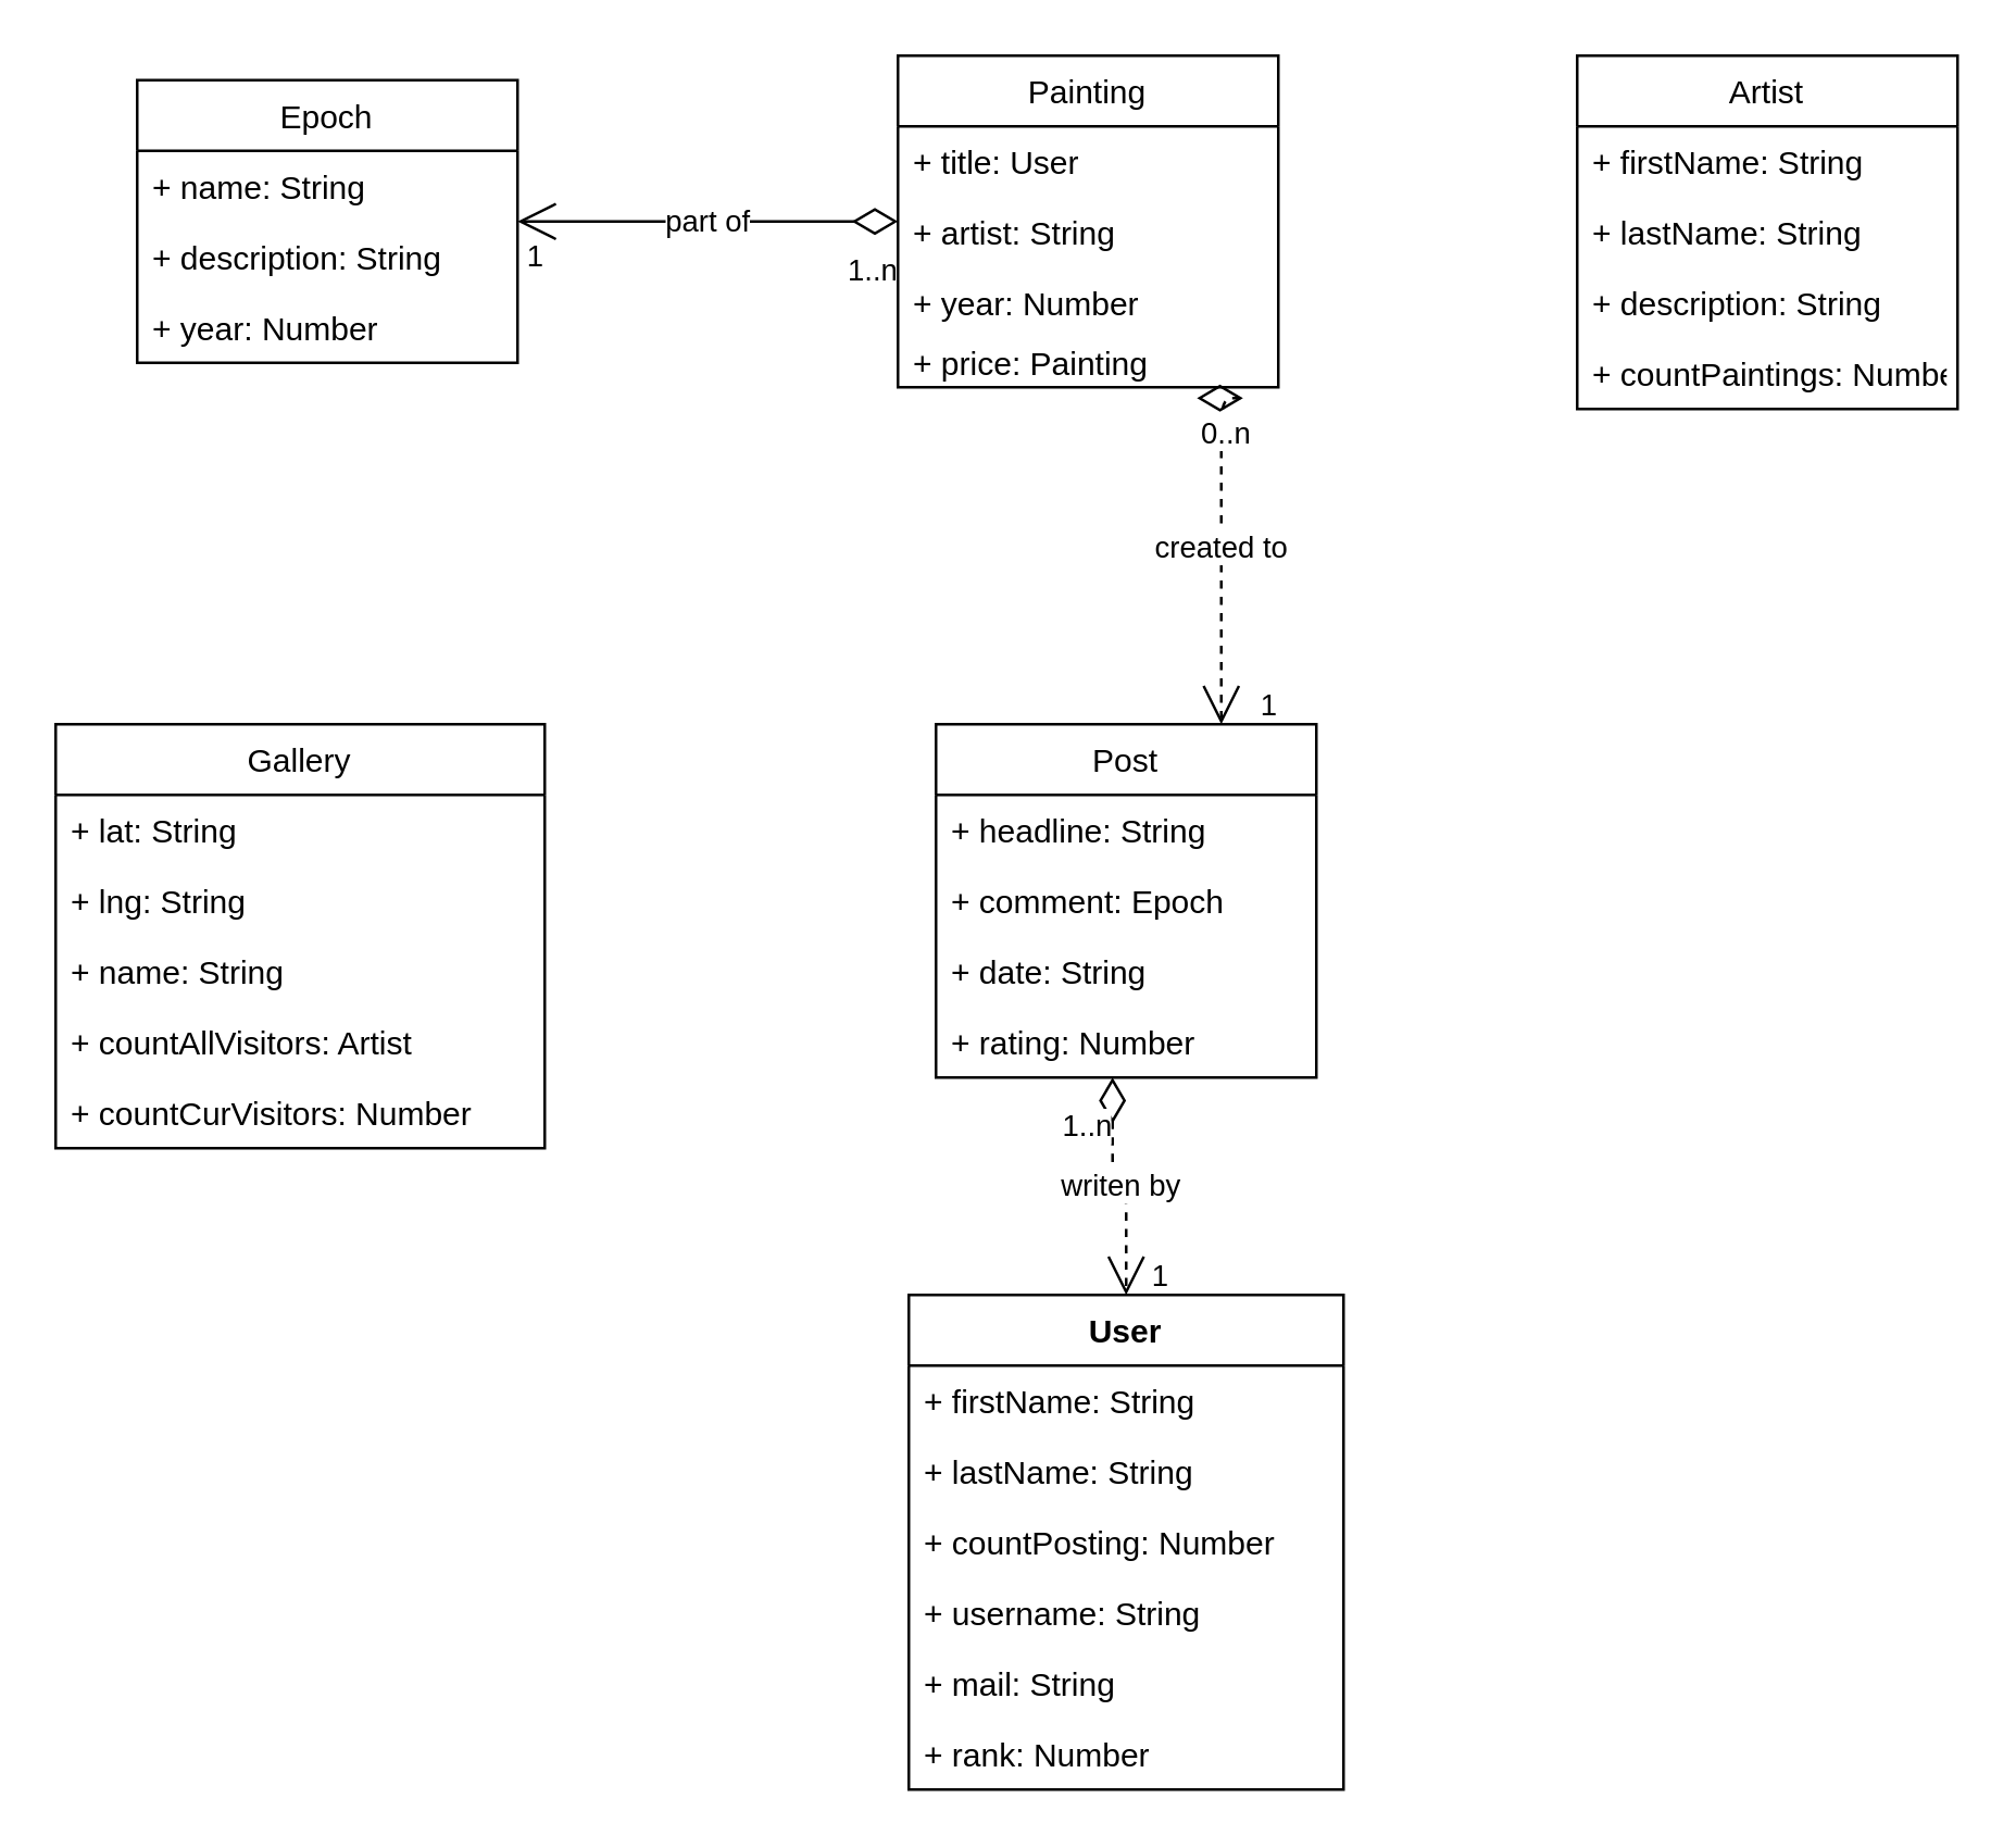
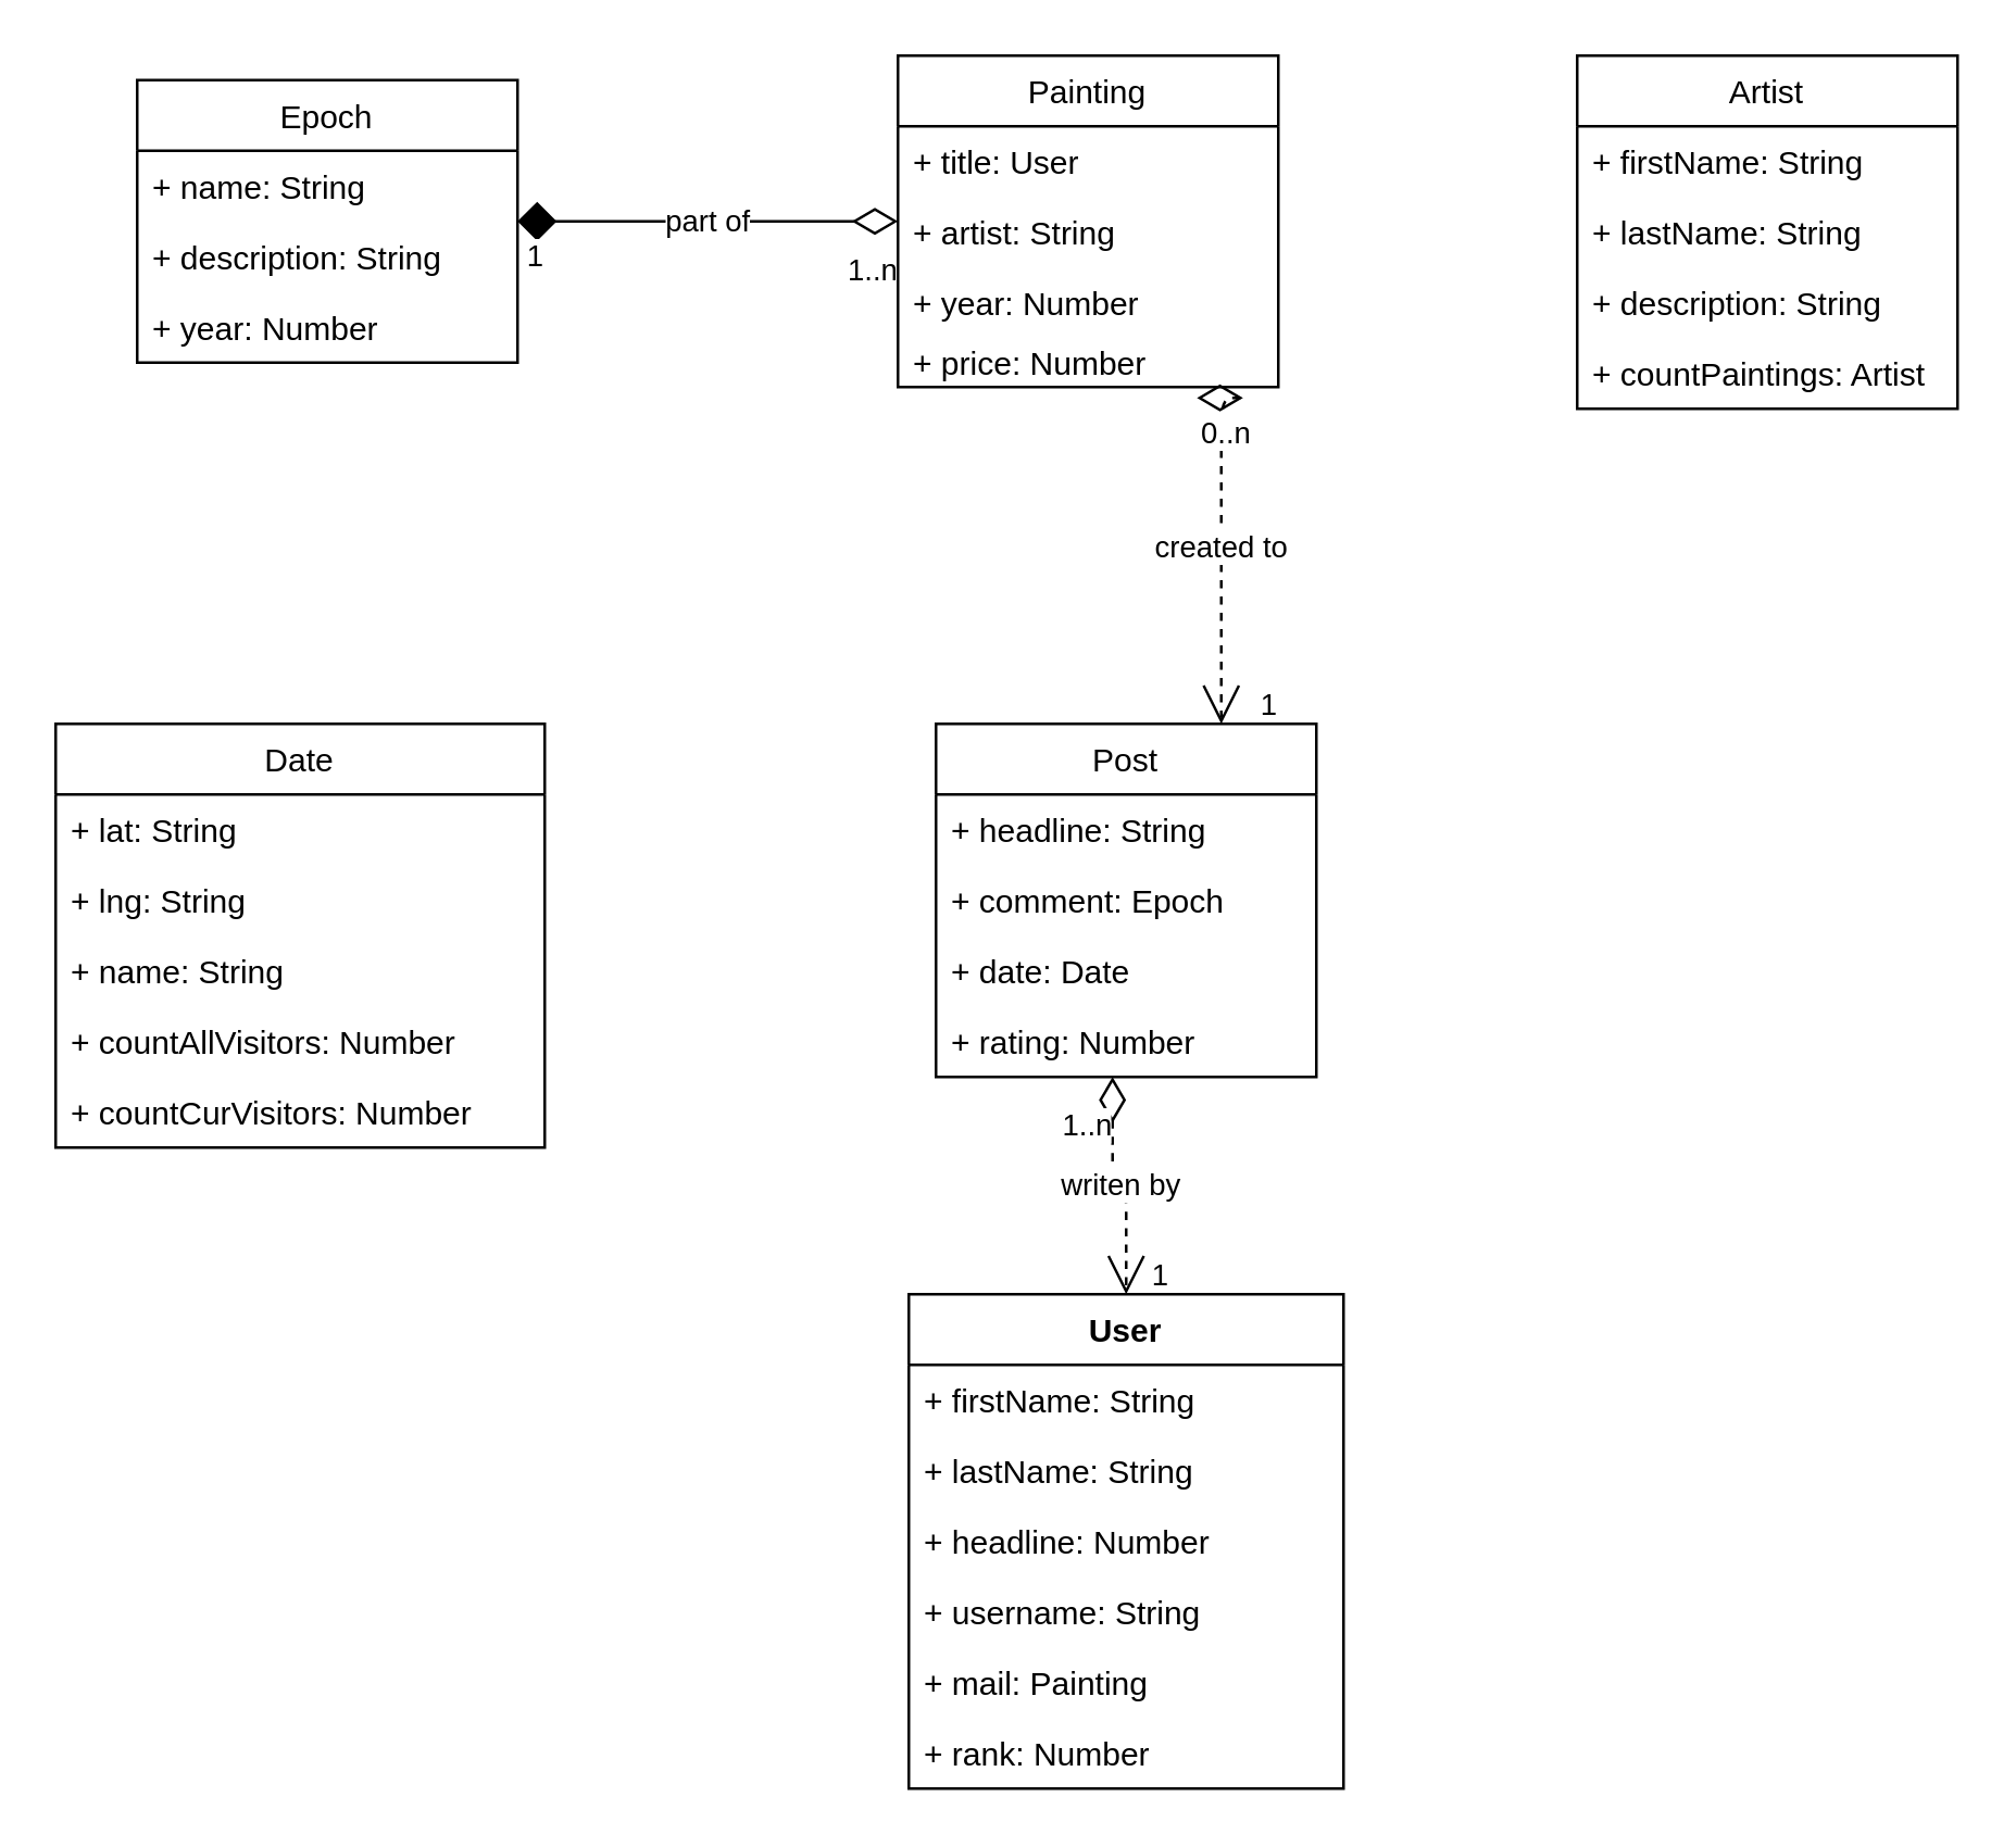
- <mxCell id="34" value="part of" style="endArrow=open;html=1;endSize=12;startArrow=diamondThin;startSize=14;startFill=0;edgeStyle=orthogonalEdgeStyle;" parent="1" source="2" target="7" edge="1"><mxGeometry relative="1" as="geometry"><mxPoint x="300" y="146" as="sourcePoint" /><mxPoint x="460" y="146" as="targetPoint" /><Array as="points"><mxPoint x="260" y="81" /><mxPoint x="260" y="81" /></Array></mxGeometry></mxCell>
+ <mxCell id="34" value="part of" style="endArrow=diamond;html=1;endSize=12;startArrow=diamondThin;startSize=14;startFill=0;edgeStyle=orthogonalEdgeStyle;" parent="1" source="2" target="7" edge="1"><mxGeometry relative="1" as="geometry"><mxPoint x="300" y="146" as="sourcePoint" /><mxPoint x="460" y="146" as="targetPoint" /><Array as="points"><mxPoint x="260" y="81" /><mxPoint x="260" y="81" /></Array></mxGeometry></mxCell>
- <mxCell id="6" value="+ price: Painting&#10;" style="text;strokeColor=none;fillColor=none;align=left;verticalAlign=top;spacingLeft=4;spacingRight=4;overflow=hidden;rotatable=0;points=[[0,0.5],[1,0.5]];portConstraint=eastwest;" parent="2" vertex="1"><mxGeometry y="100" width="140" height="22" as="geometry" /></mxCell>
+ <mxCell id="6" value="+ price: Number&#10;" style="text;strokeColor=none;fillColor=none;align=left;verticalAlign=top;spacingLeft=4;spacingRight=4;overflow=hidden;rotatable=0;points=[[0,0.5],[1,0.5]];portConstraint=eastwest;" parent="2" vertex="1"><mxGeometry y="100" width="140" height="22" as="geometry" /></mxCell>
- <mxCell id="28" value="+ countPaintings: Number" style="text;strokeColor=none;fillColor=none;align=left;verticalAlign=top;spacingLeft=4;spacingRight=4;overflow=hidden;rotatable=0;points=[[0,0.5],[1,0.5]];portConstraint=eastwest;" parent="24" vertex="1"><mxGeometry y="104" width="140" height="26" as="geometry" /></mxCell>
+ <mxCell id="28" value="+ countPaintings: Artist" style="text;strokeColor=none;fillColor=none;align=left;verticalAlign=top;spacingLeft=4;spacingRight=4;overflow=hidden;rotatable=0;points=[[0,0.5],[1,0.5]];portConstraint=eastwest;" parent="24" vertex="1"><mxGeometry y="104" width="140" height="26" as="geometry" /></mxCell>
- <mxCell id="11" value="Gallery" style="swimlane;fontStyle=0;childLayout=stackLayout;horizontal=1;startSize=26;fillColor=default;horizontalStack=0;resizeParent=1;resizeParentMax=0;resizeLast=0;collapsible=1;marginBottom=0;" parent="1" vertex="1"><mxGeometry x="20" y="266" width="180" height="156" as="geometry" /></mxCell>
+ <mxCell id="11" value="Date" style="swimlane;fontStyle=0;childLayout=stackLayout;horizontal=1;startSize=26;fillColor=default;horizontalStack=0;resizeParent=1;resizeParentMax=0;resizeLast=0;collapsible=1;marginBottom=0;" parent="1" vertex="1"><mxGeometry x="20" y="266" width="180" height="156" as="geometry" /></mxCell>
- <mxCell id="32" value="+ date: String" style="text;strokeColor=none;fillColor=none;align=left;verticalAlign=top;spacingLeft=4;spacingRight=4;overflow=hidden;rotatable=0;points=[[0,0.5],[1,0.5]];portConstraint=eastwest;" parent="29" vertex="1"><mxGeometry y="78" width="140" height="26" as="geometry" /></mxCell>
+ <mxCell id="32" value="+ date: Date" style="text;strokeColor=none;fillColor=none;align=left;verticalAlign=top;spacingLeft=4;spacingRight=4;overflow=hidden;rotatable=0;points=[[0,0.5],[1,0.5]];portConstraint=eastwest;" parent="29" vertex="1"><mxGeometry y="78" width="140" height="26" as="geometry" /></mxCell>
- <mxCell id="15" value="+ countAllVisitors: Artist&#10;" style="text;strokeColor=none;fillColor=none;align=left;verticalAlign=top;spacingLeft=4;spacingRight=4;overflow=hidden;rotatable=0;points=[[0,0.5],[1,0.5]];portConstraint=eastwest;" parent="11" vertex="1"><mxGeometry y="104" width="180" height="26" as="geometry" /></mxCell>
+ <mxCell id="15" value="+ countAllVisitors: Number&#10;" style="text;strokeColor=none;fillColor=none;align=left;verticalAlign=top;spacingLeft=4;spacingRight=4;overflow=hidden;rotatable=0;points=[[0,0.5],[1,0.5]];portConstraint=eastwest;" parent="11" vertex="1"><mxGeometry y="104" width="180" height="26" as="geometry" /></mxCell>
- <mxCell id="20" value="+ countPosting: Number" style="text;strokeColor=none;fillColor=none;align=left;verticalAlign=top;spacingLeft=4;spacingRight=4;overflow=hidden;rotatable=0;points=[[0,0.5],[1,0.5]];portConstraint=eastwest;" parent="17" vertex="1"><mxGeometry y="78" width="160" height="26" as="geometry" /></mxCell>
+ <mxCell id="20" value="+ headline: Number" style="text;strokeColor=none;fillColor=none;align=left;verticalAlign=top;spacingLeft=4;spacingRight=4;overflow=hidden;rotatable=0;points=[[0,0.5],[1,0.5]];portConstraint=eastwest;" parent="17" vertex="1"><mxGeometry y="78" width="160" height="26" as="geometry" /></mxCell>
- <mxCell id="22" value="+ mail: String" style="text;strokeColor=none;fillColor=none;align=left;verticalAlign=top;spacingLeft=4;spacingRight=4;overflow=hidden;rotatable=0;points=[[0,0.5],[1,0.5]];portConstraint=eastwest;" parent="17" vertex="1"><mxGeometry y="130" width="160" height="26" as="geometry" /></mxCell>
+ <mxCell id="22" value="+ mail: Painting" style="text;strokeColor=none;fillColor=none;align=left;verticalAlign=top;spacingLeft=4;spacingRight=4;overflow=hidden;rotatable=0;points=[[0,0.5],[1,0.5]];portConstraint=eastwest;" parent="17" vertex="1"><mxGeometry y="130" width="160" height="26" as="geometry" /></mxCell>
